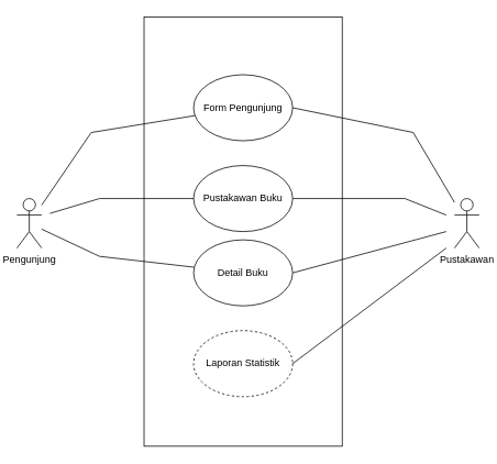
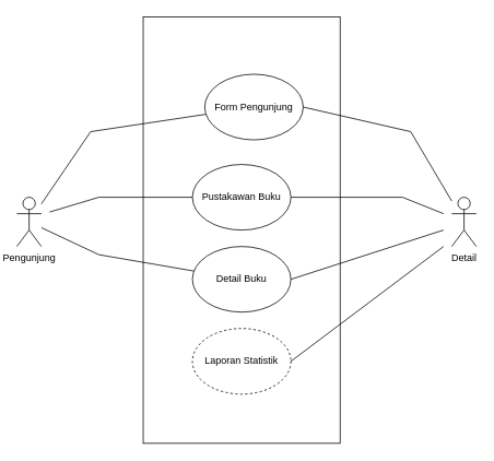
- <mxCell id="3" value="Form Pengunjung" style="ellipse;whiteSpace=wrap;html=1;" vertex="1" parent="1"><mxGeometry x="234" y="90" width="120" height="80" as="geometry" /></mxCell>
+ <mxCell id="3" value="Form Pengunjung" style="ellipse;whiteSpace=wrap;html=1;" vertex="1" parent="1"><mxGeometry x="249" y="90" width="120" height="80" as="geometry" /></mxCell>
- <mxCell id="7" value="Pustakawan" style="shape=umlActor;verticalLabelPosition=bottom;verticalAlign=top;html=1;outlineConnect=0;" vertex="1" parent="1"><mxGeometry x="550" y="240" width="30" height="60" as="geometry" /></mxCell>
+ <mxCell id="7" value="Detail" style="shape=umlActor;verticalLabelPosition=bottom;verticalAlign=top;html=1;outlineConnect=0;" vertex="1" parent="1"><mxGeometry x="550" y="240" width="30" height="60" as="geometry" /></mxCell>
- <mxCell id="5" value="Detail Buku" style="ellipse;whiteSpace=wrap;html=1;" vertex="1" parent="1"><mxGeometry x="234" y="290" width="120" height="80" as="geometry" /></mxCell>
+ <mxCell id="5" value="Detail Buku" style="ellipse;whiteSpace=wrap;html=1;" vertex="1" parent="1"><mxGeometry x="234" y="300" width="120" height="80" as="geometry" /></mxCell>
